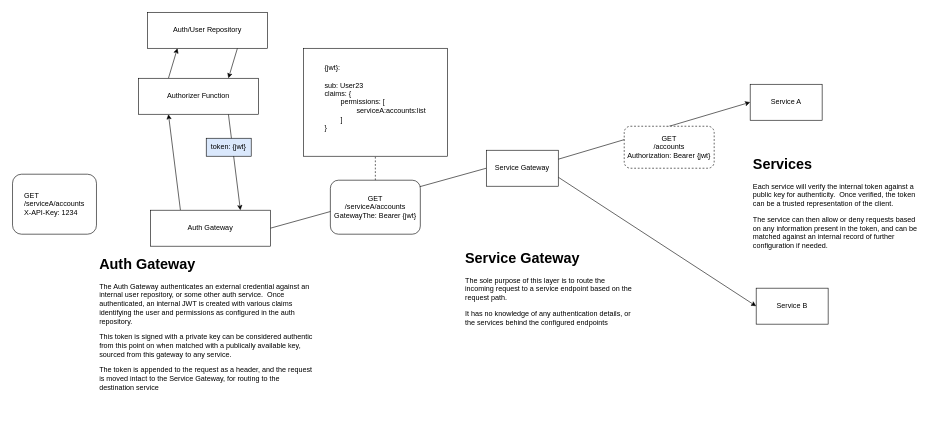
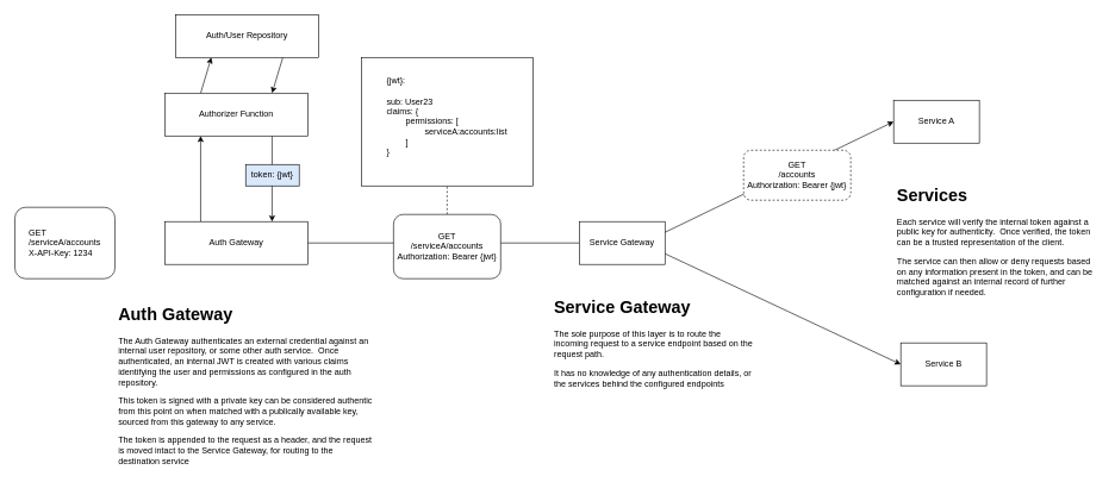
- <mxCell id="13" value="Service Gateway" style="rounded=0;whiteSpace=wrap;html=1;" parent="1" vertex="1"><mxGeometry x="810" y="250" width="120" height="60" as="geometry" /></mxCell>
+ <mxCell id="13" value="Service Gateway" style="rounded=0;whiteSpace=wrap;html=1;" parent="1" vertex="1"><mxGeometry x="810" y="310" width="120" height="60" as="geometry" /></mxCell>
- <mxCell id="10" value="&lt;div&gt;&lt;span&gt;GET&lt;/span&gt;&lt;/div&gt;&lt;div&gt;&lt;span&gt;/serviceA/accounts&lt;/span&gt;&lt;/div&gt;&lt;div&gt;&lt;span&gt;GatewayThe: Bearer {jwt}&lt;/span&gt;&lt;br&gt;&lt;/div&gt;" style="rounded=1;whiteSpace=wrap;html=1;" parent="1" vertex="1"><mxGeometry x="550" y="300" width="150" height="90" as="geometry" /></mxCell>
+ <mxCell id="10" value="&lt;div&gt;&lt;span&gt;GET&lt;/span&gt;&lt;/div&gt;&lt;div&gt;&lt;span&gt;/serviceA/accounts&lt;/span&gt;&lt;/div&gt;&lt;div&gt;&lt;span&gt;Authorization: Bearer {jwt}&lt;/span&gt;&lt;br&gt;&lt;/div&gt;" style="rounded=1;whiteSpace=wrap;html=1;" parent="1" vertex="1"><mxGeometry x="550" y="300" width="150" height="90" as="geometry" /></mxCell>
- <mxCell id="4" value="Auth Gateway" style="rounded=0;whiteSpace=wrap;html=1;" parent="1" vertex="1"><mxGeometry x="250" y="350" width="200" height="60" as="geometry" /></mxCell>
+ <mxCell id="4" value="Auth Gateway" style="rounded=0;whiteSpace=wrap;html=1;" parent="1" vertex="1"><mxGeometry x="230" y="310" width="200" height="60" as="geometry" /></mxCell>
